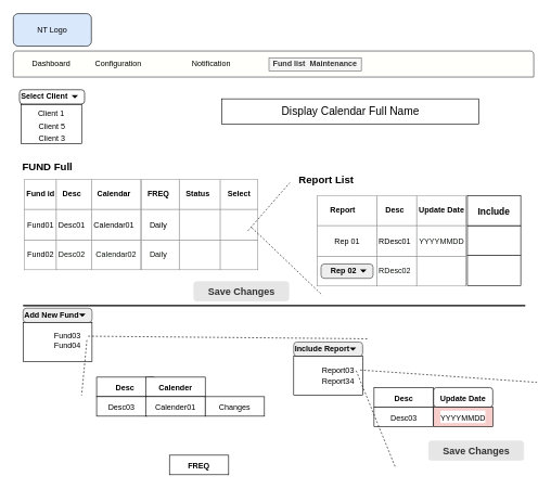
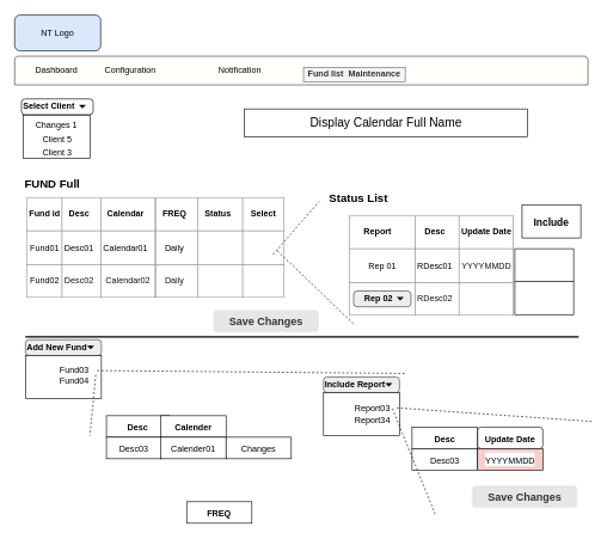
- <mxCell id="12" value="Notification" style="text;html=1;strokeColor=none;fillColor=none;align=center;verticalAlign=middle;whiteSpace=wrap;rounded=0;" vertex="1" parent="1"><mxGeometry x="278" y="87.5" width="93" height="20" as="geometry" /></mxCell>
+ <mxCell id="12" value="Notification" style="text;html=1;strokeColor=none;fillColor=none;align=center;verticalAlign=middle;whiteSpace=wrap;rounded=0;" vertex="1" parent="1"><mxGeometry x="288" y="87.5" width="93" height="20" as="geometry" /></mxCell>
- <mxCell id="13" value="Fund list&amp;nbsp; Maintenance" style="text;html=1;strokeColor=#666666;fillColor=#f5f5f5;align=center;verticalAlign=middle;whiteSpace=wrap;rounded=0;fontStyle=1;fontColor=#333333;" vertex="1" parent="1"><mxGeometry x="413" y="88" width="142" height="20" as="geometry" /></mxCell>
+ <mxCell id="13" value="Fund list&amp;nbsp; Maintenance" style="text;html=1;strokeColor=#666666;fillColor=#f5f5f5;align=center;verticalAlign=middle;whiteSpace=wrap;rounded=0;fontStyle=1;fontColor=#333333;" vertex="1" parent="1"><mxGeometry x="423" y="93" width="142" height="20" as="geometry" /></mxCell>
- <mxCell id="23" value="Client 1" style="text;html=1;strokeColor=none;fillColor=none;align=center;verticalAlign=middle;whiteSpace=wrap;rounded=0;" vertex="1" parent="1"><mxGeometry x="32" y="164" width="93" height="20" as="geometry" /></mxCell>
+ <mxCell id="23" value="Changes 1" style="text;html=1;strokeColor=none;fillColor=none;align=center;verticalAlign=middle;whiteSpace=wrap;rounded=0;" vertex="1" parent="1"><mxGeometry x="32" y="164" width="93" height="20" as="geometry" /></mxCell>
- <mxCell id="17" value="&lt;font color=&quot;#000000&quot;&gt;Report List&lt;/font&gt;" style="text;html=1;strokeColor=none;fillColor=none;align=left;verticalAlign=middle;whiteSpace=wrap;rounded=0;labelBackgroundColor=#FFFFFF;fontColor=#FFFFFF;fontSize=16;fontStyle=1" vertex="1" parent="1"><mxGeometry x="457" y="265" width="136" height="20" as="geometry" /></mxCell>
+ <mxCell id="17" value="&lt;font color=&quot;#000000&quot;&gt;Status List&lt;/font&gt;" style="text;html=1;strokeColor=none;fillColor=none;align=left;verticalAlign=middle;whiteSpace=wrap;rounded=0;labelBackgroundColor=#FFFFFF;fontColor=#FFFFFF;fontSize=16;fontStyle=1" vertex="1" parent="1"><mxGeometry x="457" y="265" width="136" height="20" as="geometry" /></mxCell>
- <mxCell id="61" value="&lt;b&gt;&lt;font style=&quot;font-size: 14px&quot;&gt;Include&lt;/font&gt;&lt;/b&gt;" style="rounded=0;whiteSpace=wrap;html=1;labelBackgroundColor=none;fontSize=15;align=center;labelBorderColor=none;" vertex="1" parent="1"><mxGeometry x="718" y="300" width="82" height="46" as="geometry" /></mxCell>
+ <mxCell id="61" value="&lt;b&gt;&lt;font style=&quot;font-size: 14px&quot;&gt;Include&lt;/font&gt;&lt;/b&gt;" style="rounded=0;whiteSpace=wrap;html=1;labelBackgroundColor=none;fontSize=15;align=center;labelBorderColor=none;" vertex="1" parent="1"><mxGeometry x="728" y="285" width="82" height="46" as="geometry" /></mxCell>
